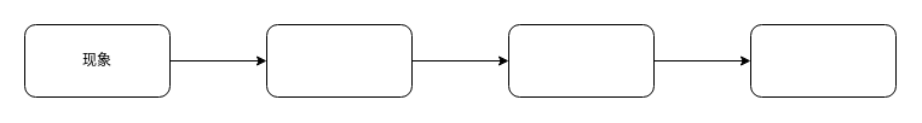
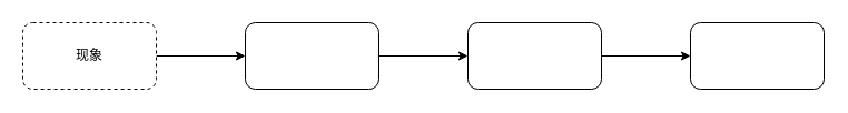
- <mxCell id="3" value="现象" style="rounded=1;whiteSpace=wrap;html=1;" vertex="1" parent="1"><mxGeometry x="20" y="20" width="120" height="60" as="geometry" /></mxCell>
+ <mxCell id="3" value="现象" style="rounded=1;whiteSpace=wrap;html=1;dashed=1;" vertex="1" parent="1"><mxGeometry x="20" y="20" width="120" height="60" as="geometry" /></mxCell>
